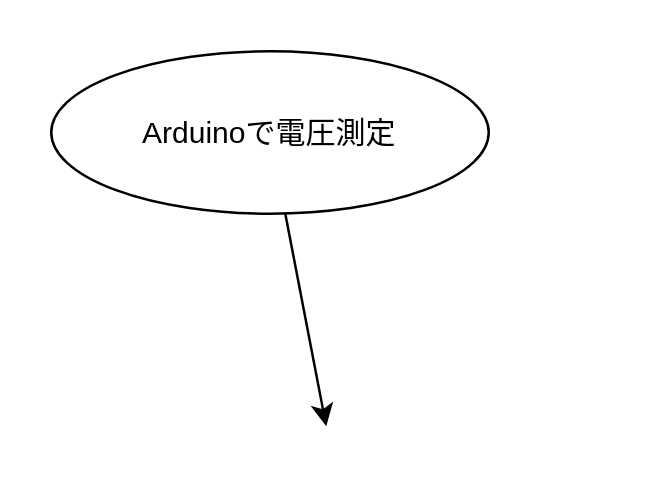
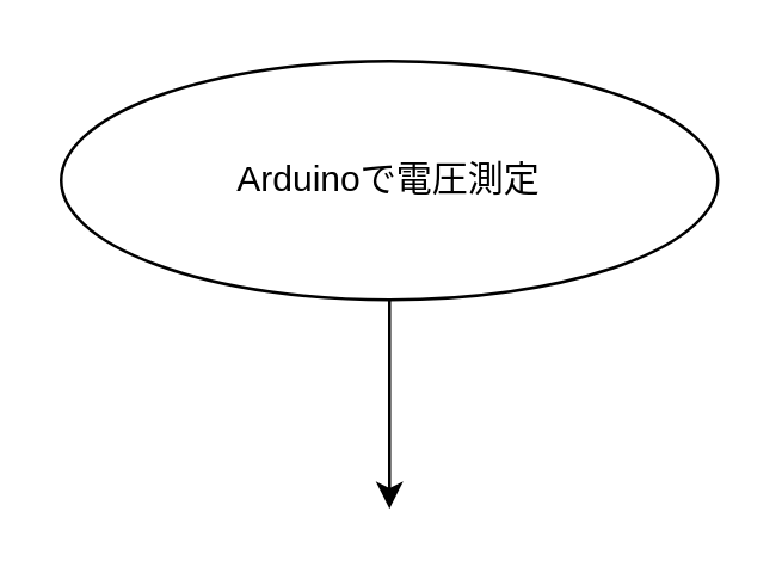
- <mxCell id="2" value="Arduinoで電圧測定" style="ellipse;whiteSpace=wrap;html=1;" vertex="1" parent="1"><mxGeometry x="20" y="20" width="175" height="65" as="geometry" /></mxCell>
+ <mxCell id="2" value="Arduinoで電圧測定" style="ellipse;whiteSpace=wrap;html=1;" vertex="1" parent="1"><mxGeometry x="20" y="20" width="220" height="80" as="geometry" /></mxCell>
